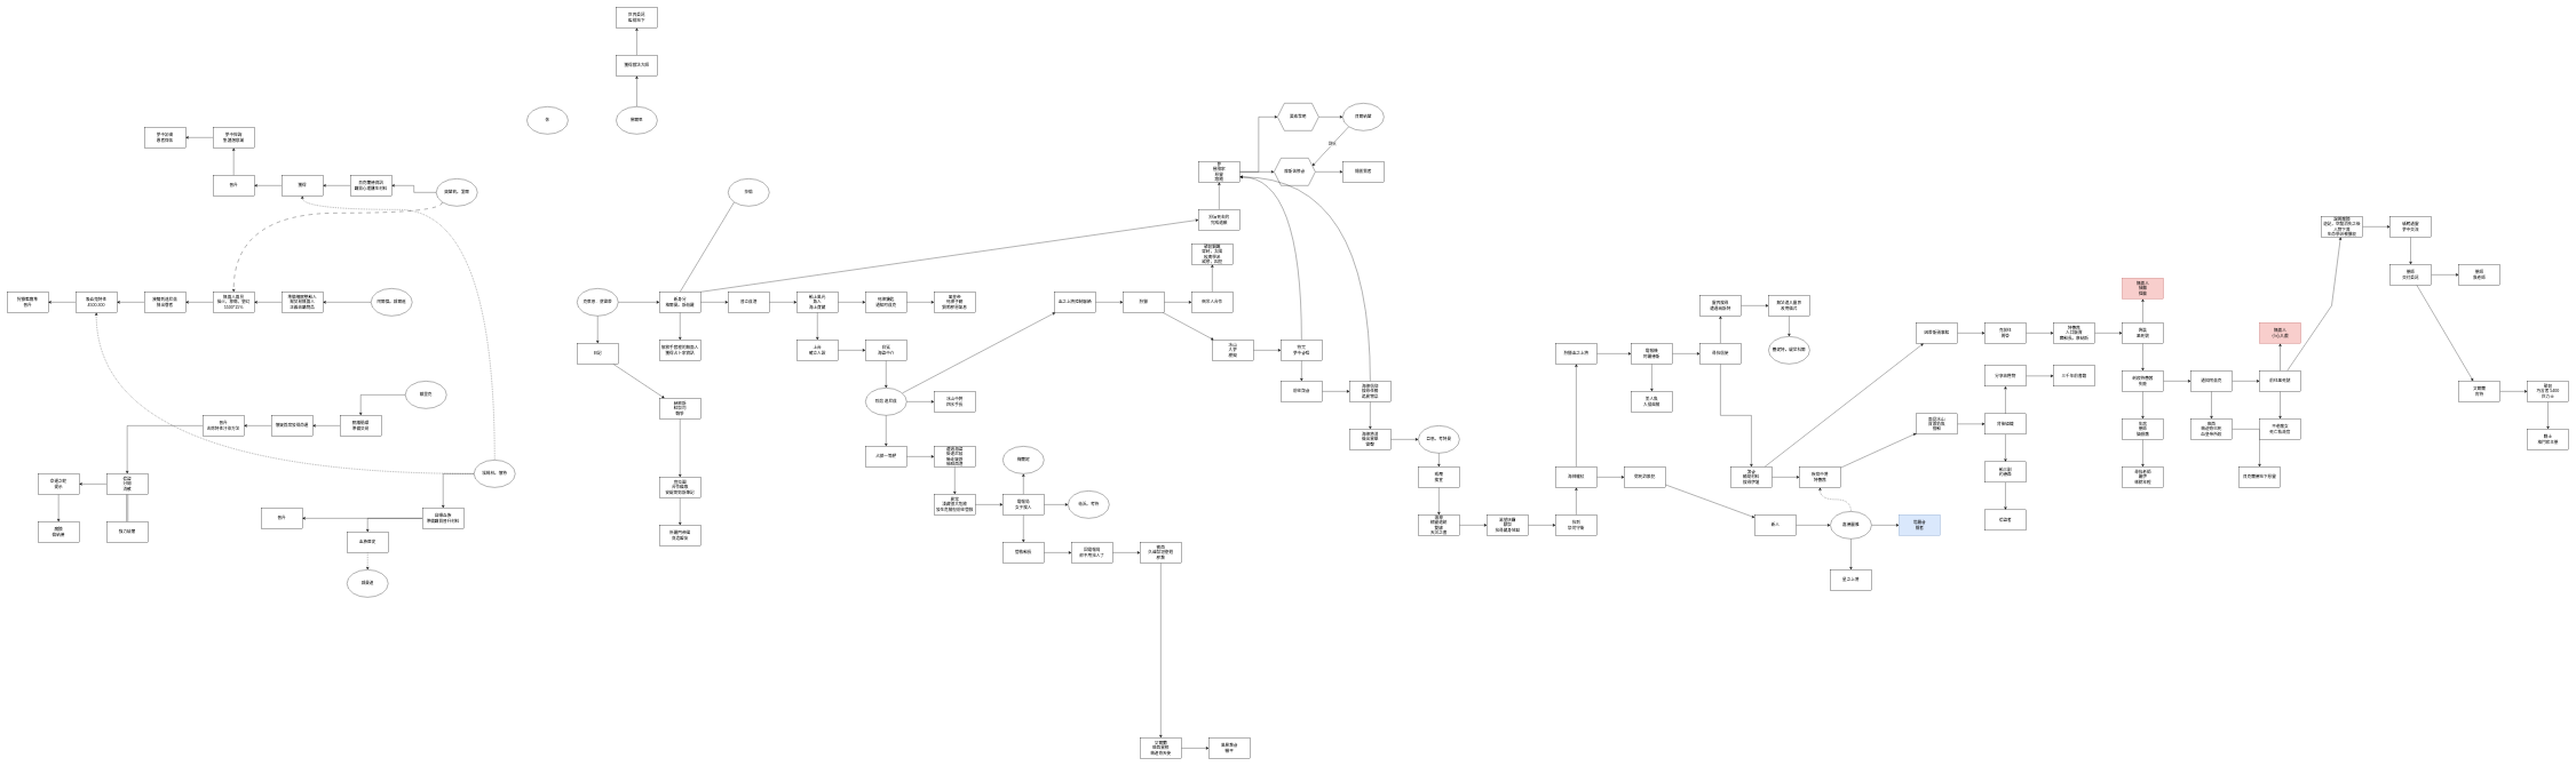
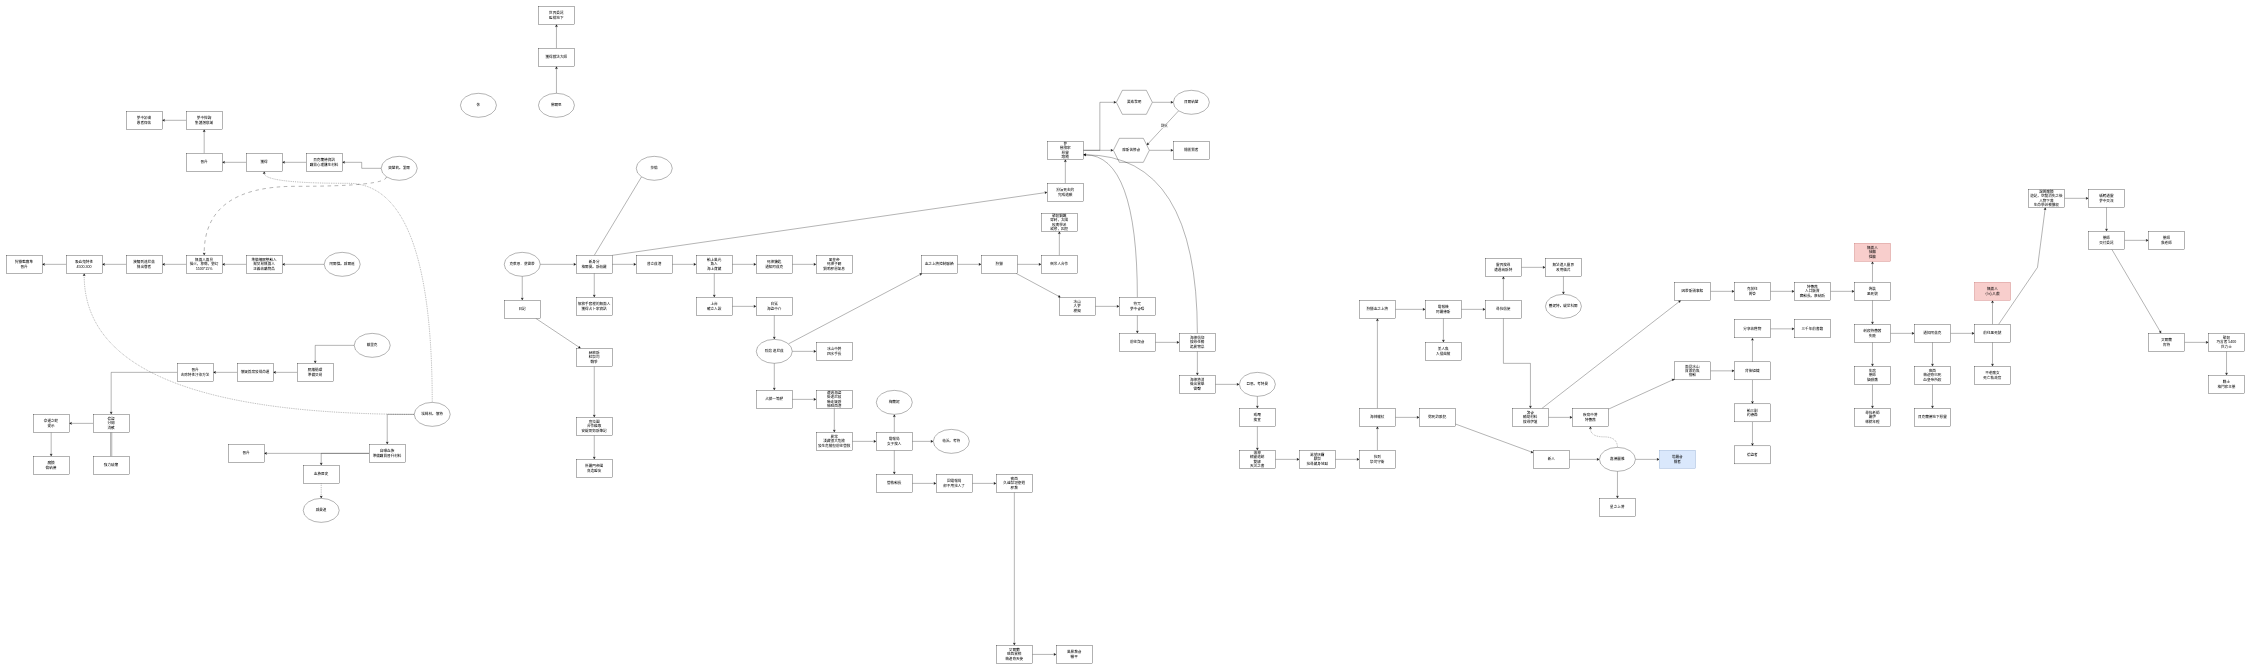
- <mxCell id="207" value="貝克蘭德地下惡靈" style="whiteSpace=wrap;html=1;" parent="1" vertex="1"><mxGeometry x="6520" y="1360" width="120" height="60" as="geometry" /></mxCell>
+ <mxCell id="207" value="貝克蘭德地下惡靈" style="whiteSpace=wrap;html=1;" parent="1" vertex="1"><mxGeometry x="6380" y="1360" width="120" height="60" as="geometry" /></mxCell>
